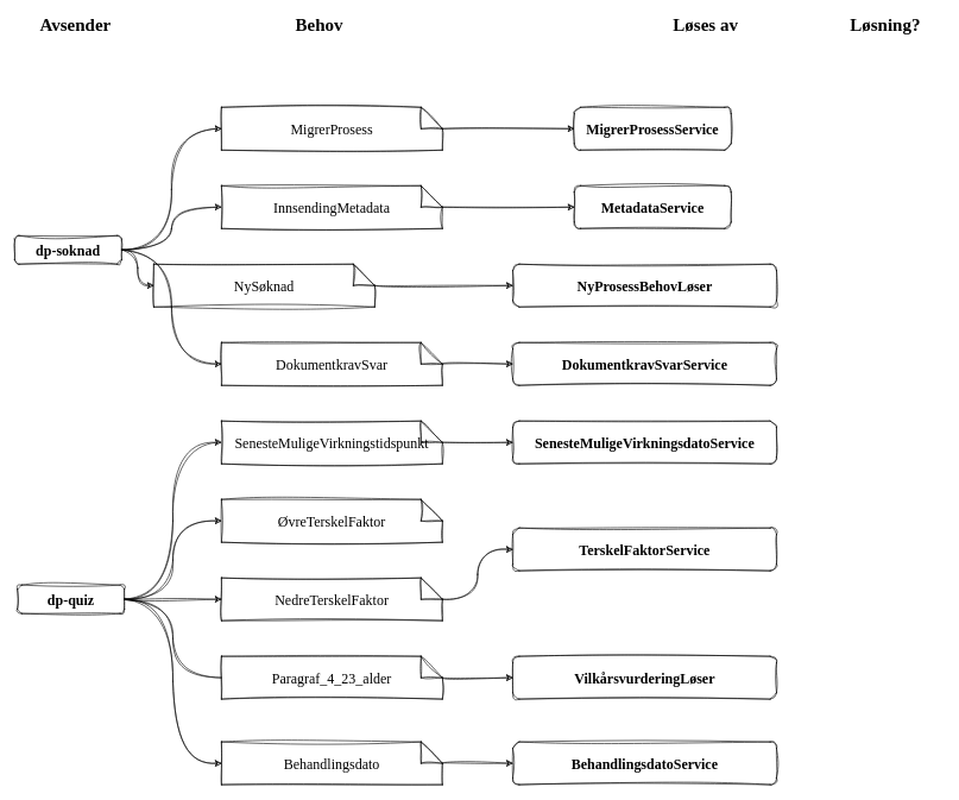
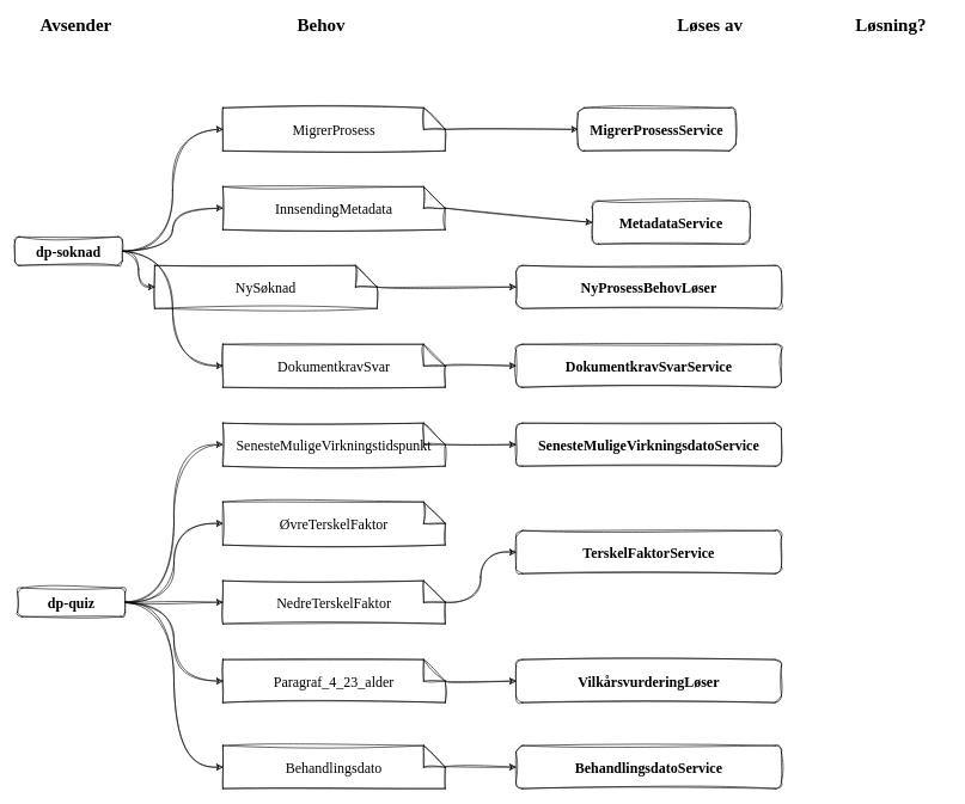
- <mxCell id="15" value="MetadataService" style="rounded=1;whiteSpace=wrap;html=1;labelBorderColor=none;fontColor=default;labelBackgroundColor=none;fontSize=20;fontStyle=1;sketch=1;curveFitting=1;jiggle=2;fontFamily=Architects Daughter;fontSource=https%3A%2F%2Ffonts.googleapis.com%2Fcss%3Ffamily%3DArchitects%2BDaughter;" parent="1" vertex="1"><mxGeometry x="805" y="260" width="220" height="60" as="geometry" /></mxCell>
+ <mxCell id="15" value="MetadataService" style="rounded=1;whiteSpace=wrap;html=1;labelBorderColor=none;fontColor=default;labelBackgroundColor=none;fontSize=20;fontStyle=1;sketch=1;curveFitting=1;jiggle=2;fontFamily=Architects Daughter;fontSource=https%3A%2F%2Ffonts.googleapis.com%2Fcss%3Ffamily%3DArchitects%2BDaughter;" parent="1" vertex="1"><mxGeometry x="825" y="280" width="220" height="60" as="geometry" /></mxCell>
- <mxCell id="39" style="edgeStyle=orthogonalEdgeStyle;curved=1;html=1;fontSize=18;fontColor=#FFFFFF;sketch=1;curveFitting=1;jiggle=2;exitX=1;exitY=0.5;exitDx=0;exitDy=0;shadow=0;entryX=0;entryY=0.5;entryDx=0;entryDy=0;entryPerimeter=0;endArrow=none;" edge="1" parent="1" source="34" target="11"><mxGeometry relative="1" as="geometry"><mxPoint x="233.75" y="410" as="sourcePoint" /><mxPoint x="230" y="690" as="targetPoint" /></mxGeometry></mxCell>
+ <mxCell id="39" style="edgeStyle=orthogonalEdgeStyle;curved=1;html=1;fontSize=18;fontColor=#FFFFFF;sketch=1;curveFitting=1;jiggle=2;exitX=1;exitY=0.5;exitDx=0;exitDy=0;shadow=0;entryX=0;entryY=0.5;entryDx=0;entryDy=0;entryPerimeter=0;" edge="1" parent="1" source="34" target="11"><mxGeometry relative="1" as="geometry"><mxPoint x="233.75" y="410" as="sourcePoint" /><mxPoint x="230" y="690" as="targetPoint" /></mxGeometry></mxCell>
